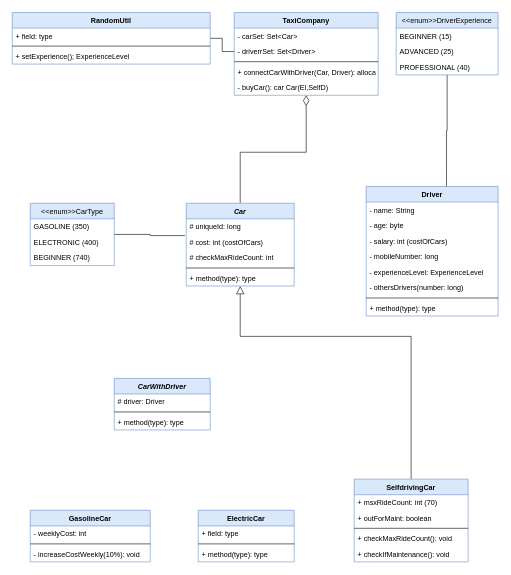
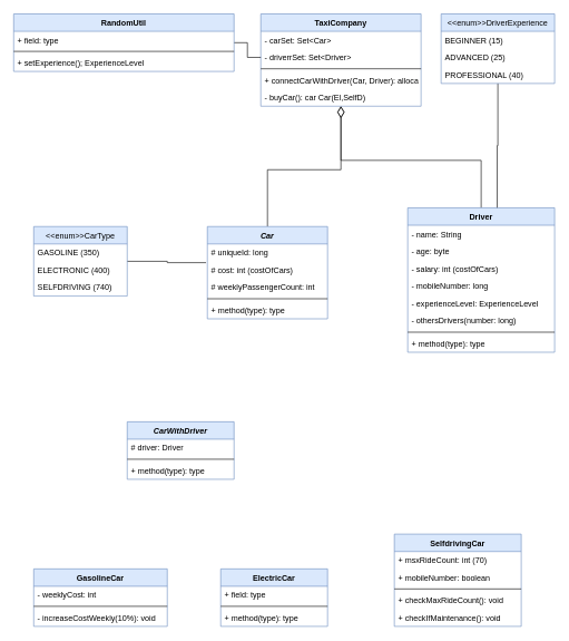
+ <mxCell id="19" style="edgeStyle=orthogonalEdgeStyle;rounded=0;orthogonalLoop=1;jettySize=auto;html=1;endArrow=diamondThin;endFill=0;endSize=15;" edge="1" parent="1" source="38" target="12"><mxGeometry relative="1" as="geometry" /></mxCell>
- <mxCell id="50" value="BEGINNER (740)" style="text;strokeColor=none;fillColor=none;align=left;verticalAlign=top;spacingLeft=4;spacingRight=4;overflow=hidden;rotatable=0;points=[[0,0.5],[1,0.5]];portConstraint=eastwest;" vertex="1" parent="47"><mxGeometry y="78" width="140" height="26" as="geometry" /></mxCell>
+ <mxCell id="50" value="SELFDRIVING (740)" style="text;strokeColor=none;fillColor=none;align=left;verticalAlign=top;spacingLeft=4;spacingRight=4;overflow=hidden;rotatable=0;points=[[0,0.5],[1,0.5]];portConstraint=eastwest;" vertex="1" parent="47"><mxGeometry y="78" width="140" height="26" as="geometry" /></mxCell>
- <mxCell id="7" value="# checkMaxRideCount: int" style="text;strokeColor=none;fillColor=none;align=left;verticalAlign=top;spacingLeft=4;spacingRight=4;overflow=hidden;rotatable=0;points=[[0,0.5],[1,0.5]];portConstraint=eastwest;" vertex="1" parent="4"><mxGeometry y="78" width="180" height="26" as="geometry" /></mxCell>
+ <mxCell id="7" value="# weeklyPassengerCount: int" style="text;strokeColor=none;fillColor=none;align=left;verticalAlign=top;spacingLeft=4;spacingRight=4;overflow=hidden;rotatable=0;points=[[0,0.5],[1,0.5]];portConstraint=eastwest;" vertex="1" parent="4"><mxGeometry y="78" width="180" height="26" as="geometry" /></mxCell>
- <mxCell id="2" style="edgeStyle=orthogonalEdgeStyle;rounded=0;orthogonalLoop=1;jettySize=auto;html=1;endArrow=block;endFill=0;endSize=11;exitX=0.5;exitY=0;exitDx=0;exitDy=0;" edge="1" parent="1" source="28" target="4"><mxGeometry relative="1" as="geometry"><Array as="points"><mxPoint x="685" y="560" /><mxPoint x="400" y="560" /></Array></mxGeometry></mxCell>
- <mxCell id="30" value="+ outForMaint: boolean" style="text;strokeColor=none;fillColor=none;align=left;verticalAlign=top;spacingLeft=4;spacingRight=4;overflow=hidden;rotatable=0;points=[[0,0.5],[1,0.5]];portConstraint=eastwest;" vertex="1" parent="28"><mxGeometry y="52" width="190" height="26" as="geometry" /></mxCell>
+ <mxCell id="30" value="+ mobileNumber: boolean" style="text;strokeColor=none;fillColor=none;align=left;verticalAlign=top;spacingLeft=4;spacingRight=4;overflow=hidden;rotatable=0;points=[[0,0.5],[1,0.5]];portConstraint=eastwest;" vertex="1" parent="28"><mxGeometry y="52" width="190" height="26" as="geometry" /></mxCell>
